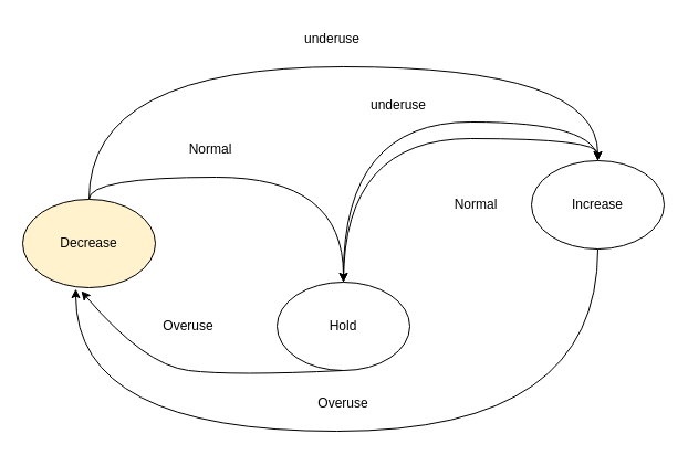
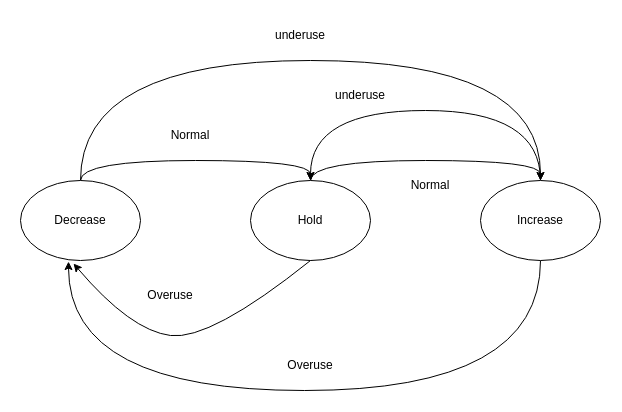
- <mxCell id="9" value="Increase" style="ellipse;whiteSpace=wrap;html=1;" vertex="1" parent="1"><mxGeometry x="480" y="145" width="120" height="80" as="geometry" /></mxCell>
+ <mxCell id="9" value="Increase" style="ellipse;whiteSpace=wrap;html=1;" vertex="1" parent="1"><mxGeometry x="480" y="180" width="120" height="80" as="geometry" /></mxCell>
- <mxCell id="4" value="Decrease" style="ellipse;whiteSpace=wrap;html=1;fillColor=#fff2cc;" vertex="1" parent="1"><mxGeometry x="20" y="180" width="120" height="80" as="geometry" /></mxCell>
+ <mxCell id="4" value="Decrease" style="ellipse;whiteSpace=wrap;html=1;" vertex="1" parent="1"><mxGeometry x="20" y="180" width="120" height="80" as="geometry" /></mxCell>
- <mxCell id="6" value="Hold" style="ellipse;whiteSpace=wrap;html=1;" vertex="1" parent="1"><mxGeometry x="250" y="255" width="120" height="80" as="geometry" /></mxCell>
+ <mxCell id="6" value="Hold" style="ellipse;whiteSpace=wrap;html=1;" vertex="1" parent="1"><mxGeometry x="250" y="180" width="120" height="80" as="geometry" /></mxCell>
